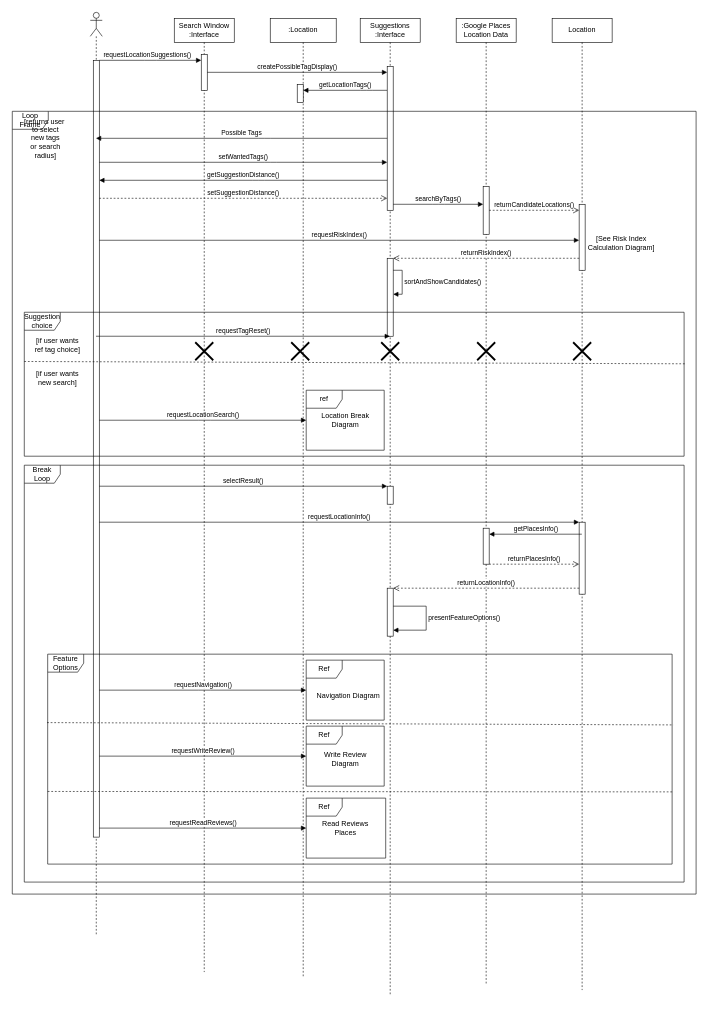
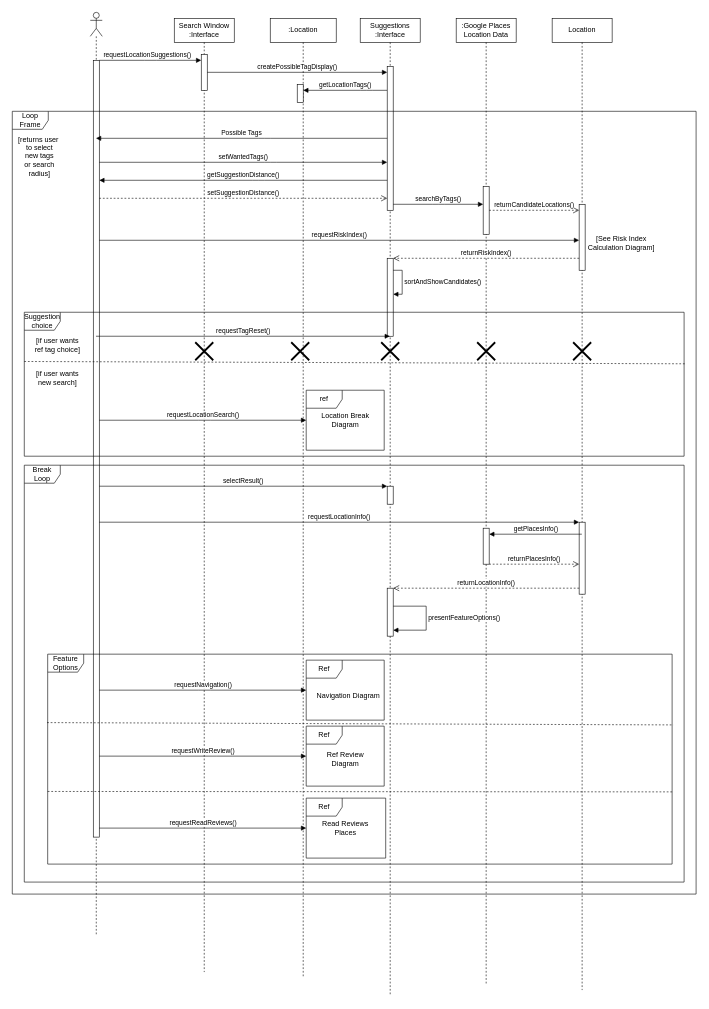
- <mxCell id="65" value="[returns user&amp;nbsp;&lt;br&gt;to select&lt;br&gt;new tags&lt;br&gt;or search&lt;br&gt;radius]" style="text;html=1;align=center;verticalAlign=middle;resizable=0;points=[];autosize=1;strokeColor=none;" vertex="1" parent="1"><mxGeometry x="30" y="190" width="90" height="80" as="geometry" /></mxCell>
+ <mxCell id="65" value="[returns user&amp;nbsp;&lt;br&gt;to select&lt;br&gt;new tags&lt;br&gt;or search&lt;br&gt;radius]" style="text;html=1;align=center;verticalAlign=middle;resizable=0;points=[];autosize=1;strokeColor=none;" vertex="1" parent="1"><mxGeometry x="20" y="220" width="90" height="80" as="geometry" /></mxCell>
- <mxCell id="57" value="Write Review&lt;br&gt;Diagram" style="text;html=1;align=center;verticalAlign=middle;resizable=0;points=[];autosize=1;strokeColor=none;" vertex="1" parent="1"><mxGeometry x="530" y="1250" width="90" height="30" as="geometry" /></mxCell>
+ <mxCell id="57" value="Ref Review&lt;br&gt;Diagram" style="text;html=1;align=center;verticalAlign=middle;resizable=0;points=[];autosize=1;strokeColor=none;" vertex="1" parent="1"><mxGeometry x="530" y="1250" width="90" height="30" as="geometry" /></mxCell>
